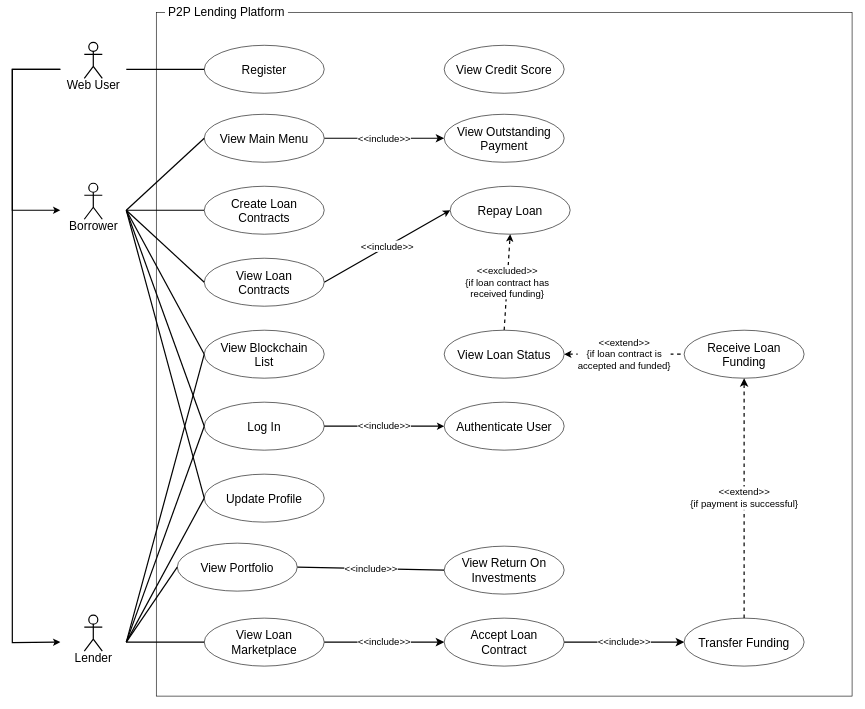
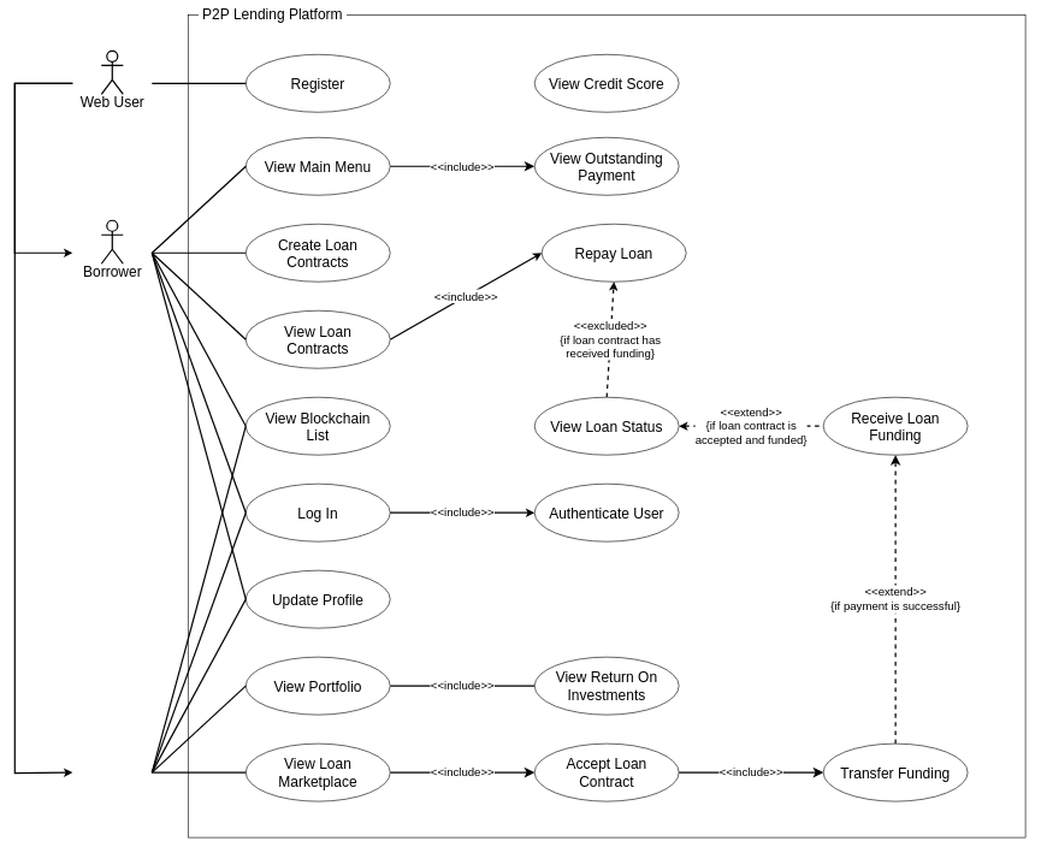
- <mxCell id="22" value="View Portfolio" style="ellipse;html=1;whiteSpace=wrap;fillColor=#FFFFFF;fontSize=20;" parent="1" vertex="1"><mxGeometry x="295" y="905" width="200" height="80" as="geometry" /></mxCell>
+ <mxCell id="22" value="View Portfolio" style="ellipse;html=1;whiteSpace=wrap;fillColor=#FFFFFF;fontSize=20;" parent="1" vertex="1"><mxGeometry x="340" y="910" width="200" height="80" as="geometry" /></mxCell>
- <mxCell id="29" value="Lender" style="shape=umlActor;verticalLabelPosition=bottom;verticalAlign=top;html=1;outlineConnect=0;strokeWidth=2;fontSize=20;spacingBottom=0;spacingTop=-8;" parent="27" vertex="1"><mxGeometry x="40" y="30" width="30" height="60" as="geometry" /></mxCell>
